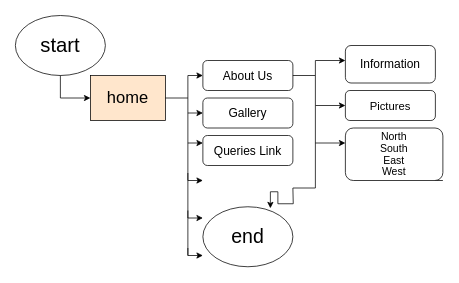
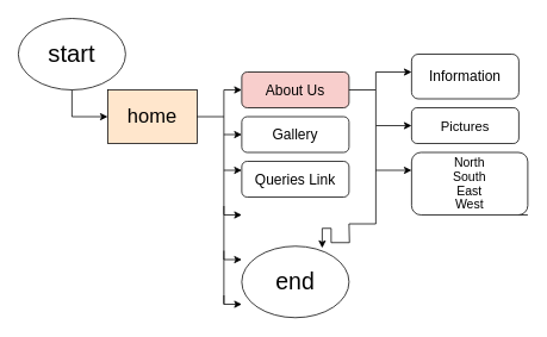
- <mxCell id="9" value="&lt;span style=&quot;font-size: 16px;&quot;&gt;About Us&lt;/span&gt;" style="rounded=1;whiteSpace=wrap;html=1;" parent="1" vertex="1"><mxGeometry x="270" y="80" width="120" height="40" as="geometry" /></mxCell>
+ <mxCell id="9" value="&lt;span style=&quot;font-size: 16px;&quot;&gt;About Us&lt;/span&gt;" style="rounded=1;whiteSpace=wrap;html=1;fillColor=#f8cecc;" parent="1" vertex="1"><mxGeometry x="270" y="80" width="120" height="40" as="geometry" /></mxCell>
